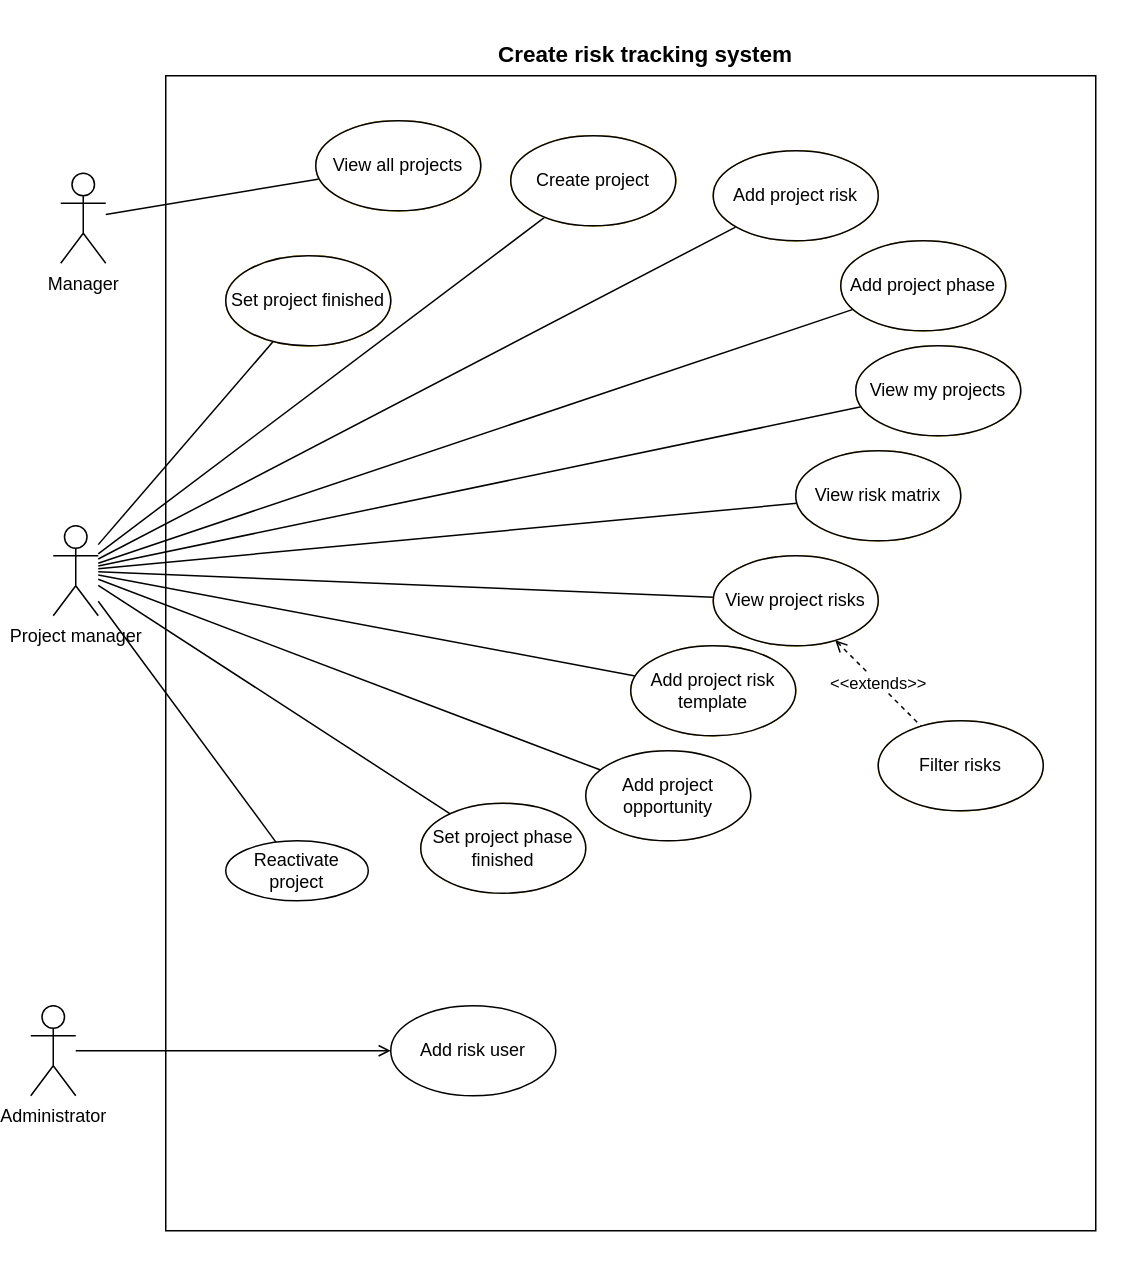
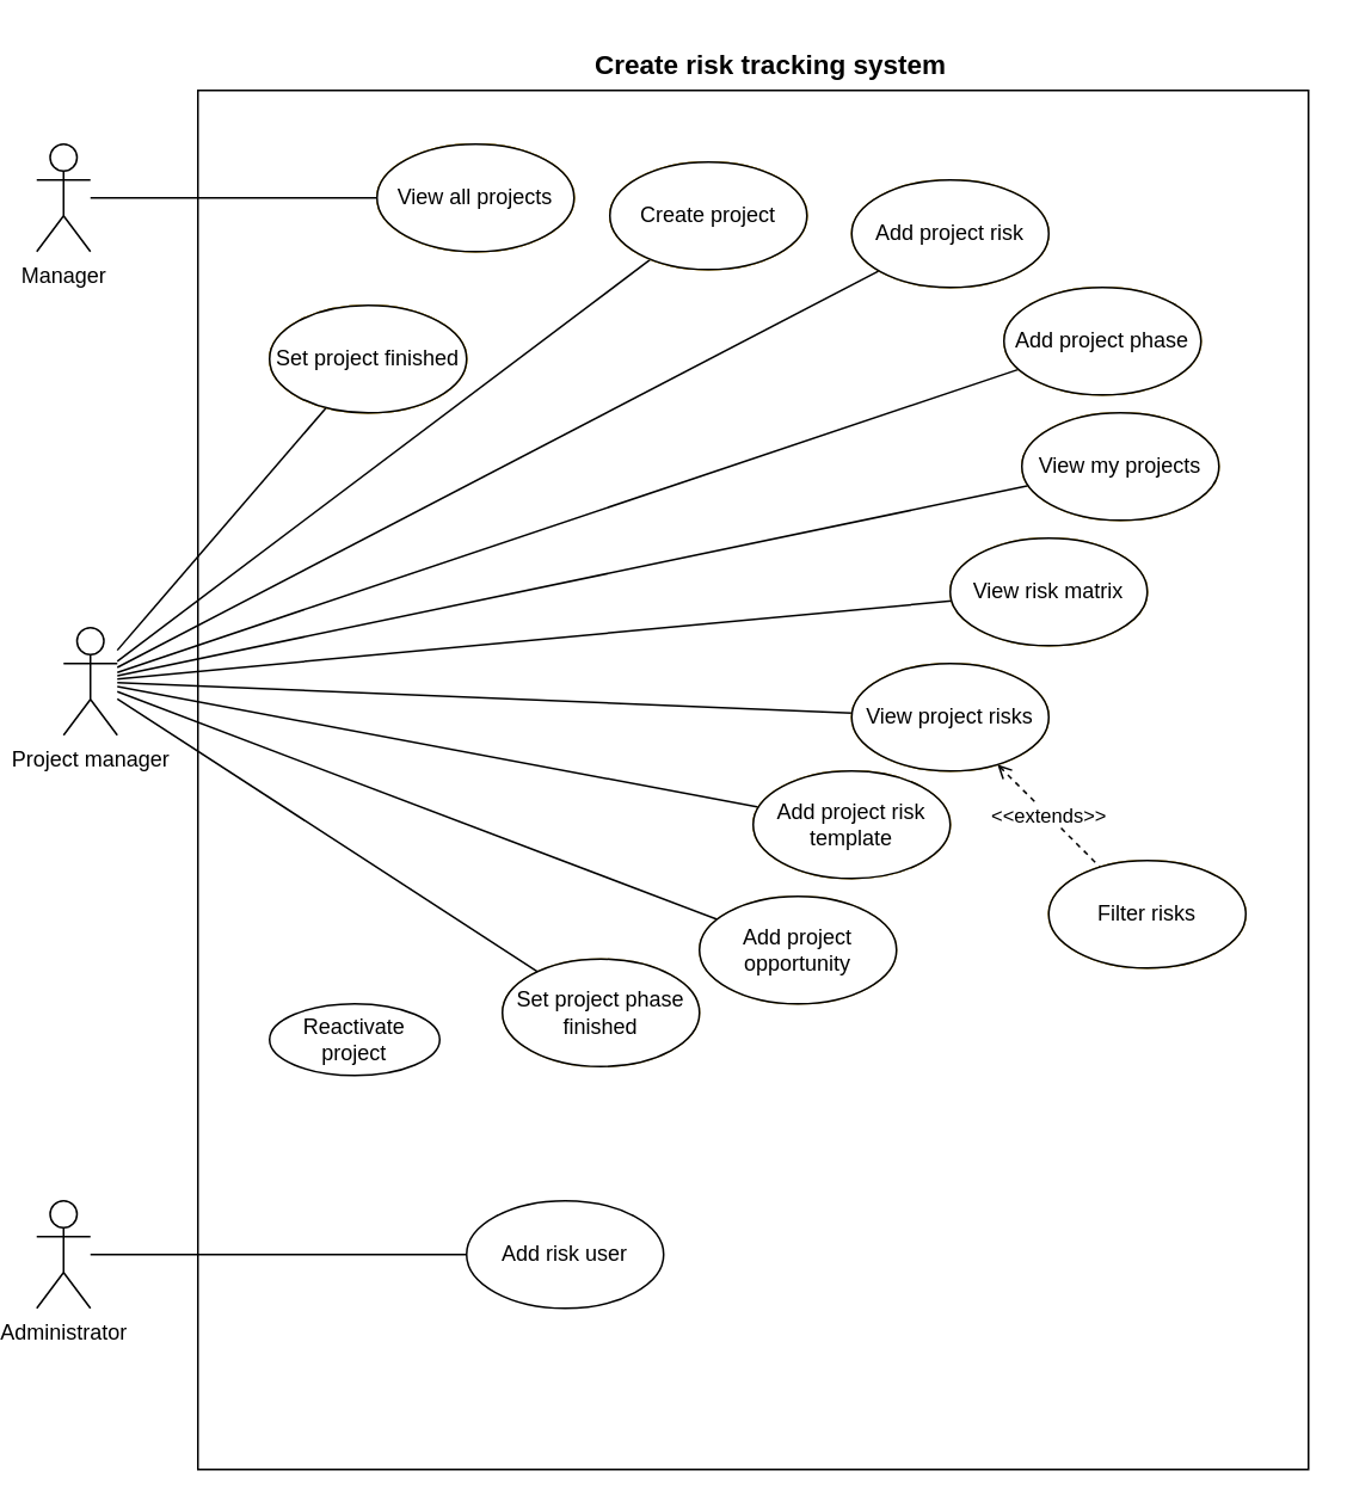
- <mxCell id="3" value="Manager" style="shape=umlActor;verticalLabelPosition=bottom;verticalAlign=top;html=1;outlineConnect=0;" vertex="1" parent="1"><mxGeometry x="40" y="115" width="30" height="60" as="geometry" /></mxCell>
+ <mxCell id="3" value="Manager" style="shape=umlActor;verticalLabelPosition=bottom;verticalAlign=top;html=1;outlineConnect=0;" vertex="1" parent="1"><mxGeometry x="20" y="80" width="30" height="60" as="geometry" /></mxCell>
- <mxCell id="34" value="" style="endArrow=none;html=1;rounded=0;endFill=0;" edge="1" parent="1" source="5" target="33"><mxGeometry width="50" height="50" relative="1" as="geometry"><mxPoint x="70" y="290" as="sourcePoint" /><mxPoint x="258" y="611" as="targetPoint" /></mxGeometry></mxCell>
- <mxCell id="16" value="" style="endArrow=open;html=1;rounded=0;endFill=0;" edge="1" parent="1" source="6" target="15"><mxGeometry width="50" height="50" relative="1" as="geometry"><mxPoint x="65" y="401" as="sourcePoint" /><mxPoint x="227" y="516" as="targetPoint" /></mxGeometry></mxCell>
+ <mxCell id="16" value="" style="endArrow=none;html=1;rounded=0;endFill=0;" edge="1" parent="1" source="6" target="15"><mxGeometry width="50" height="50" relative="1" as="geometry"><mxPoint x="65" y="401" as="sourcePoint" /><mxPoint x="227" y="516" as="targetPoint" /></mxGeometry></mxCell>
